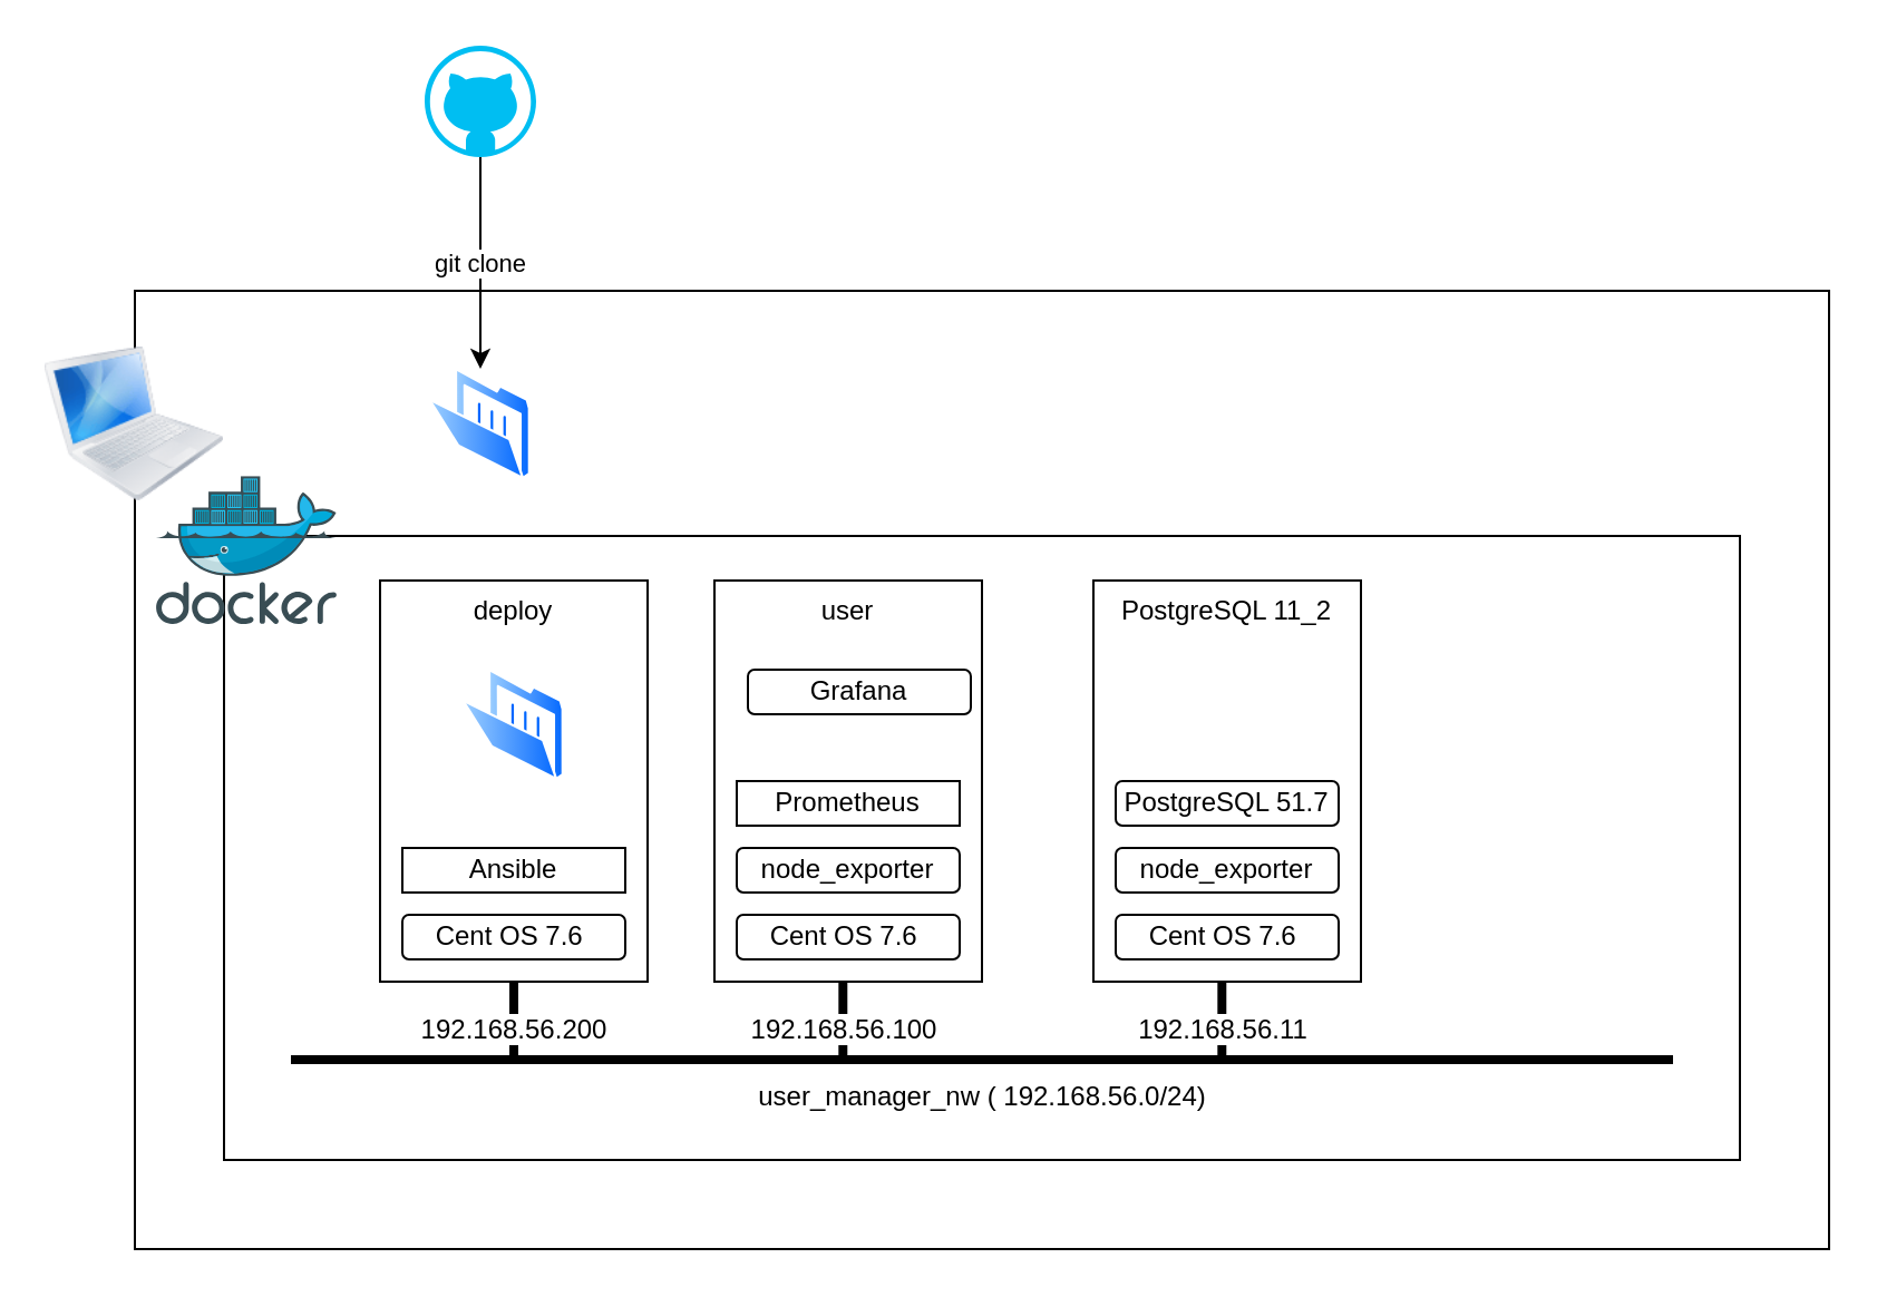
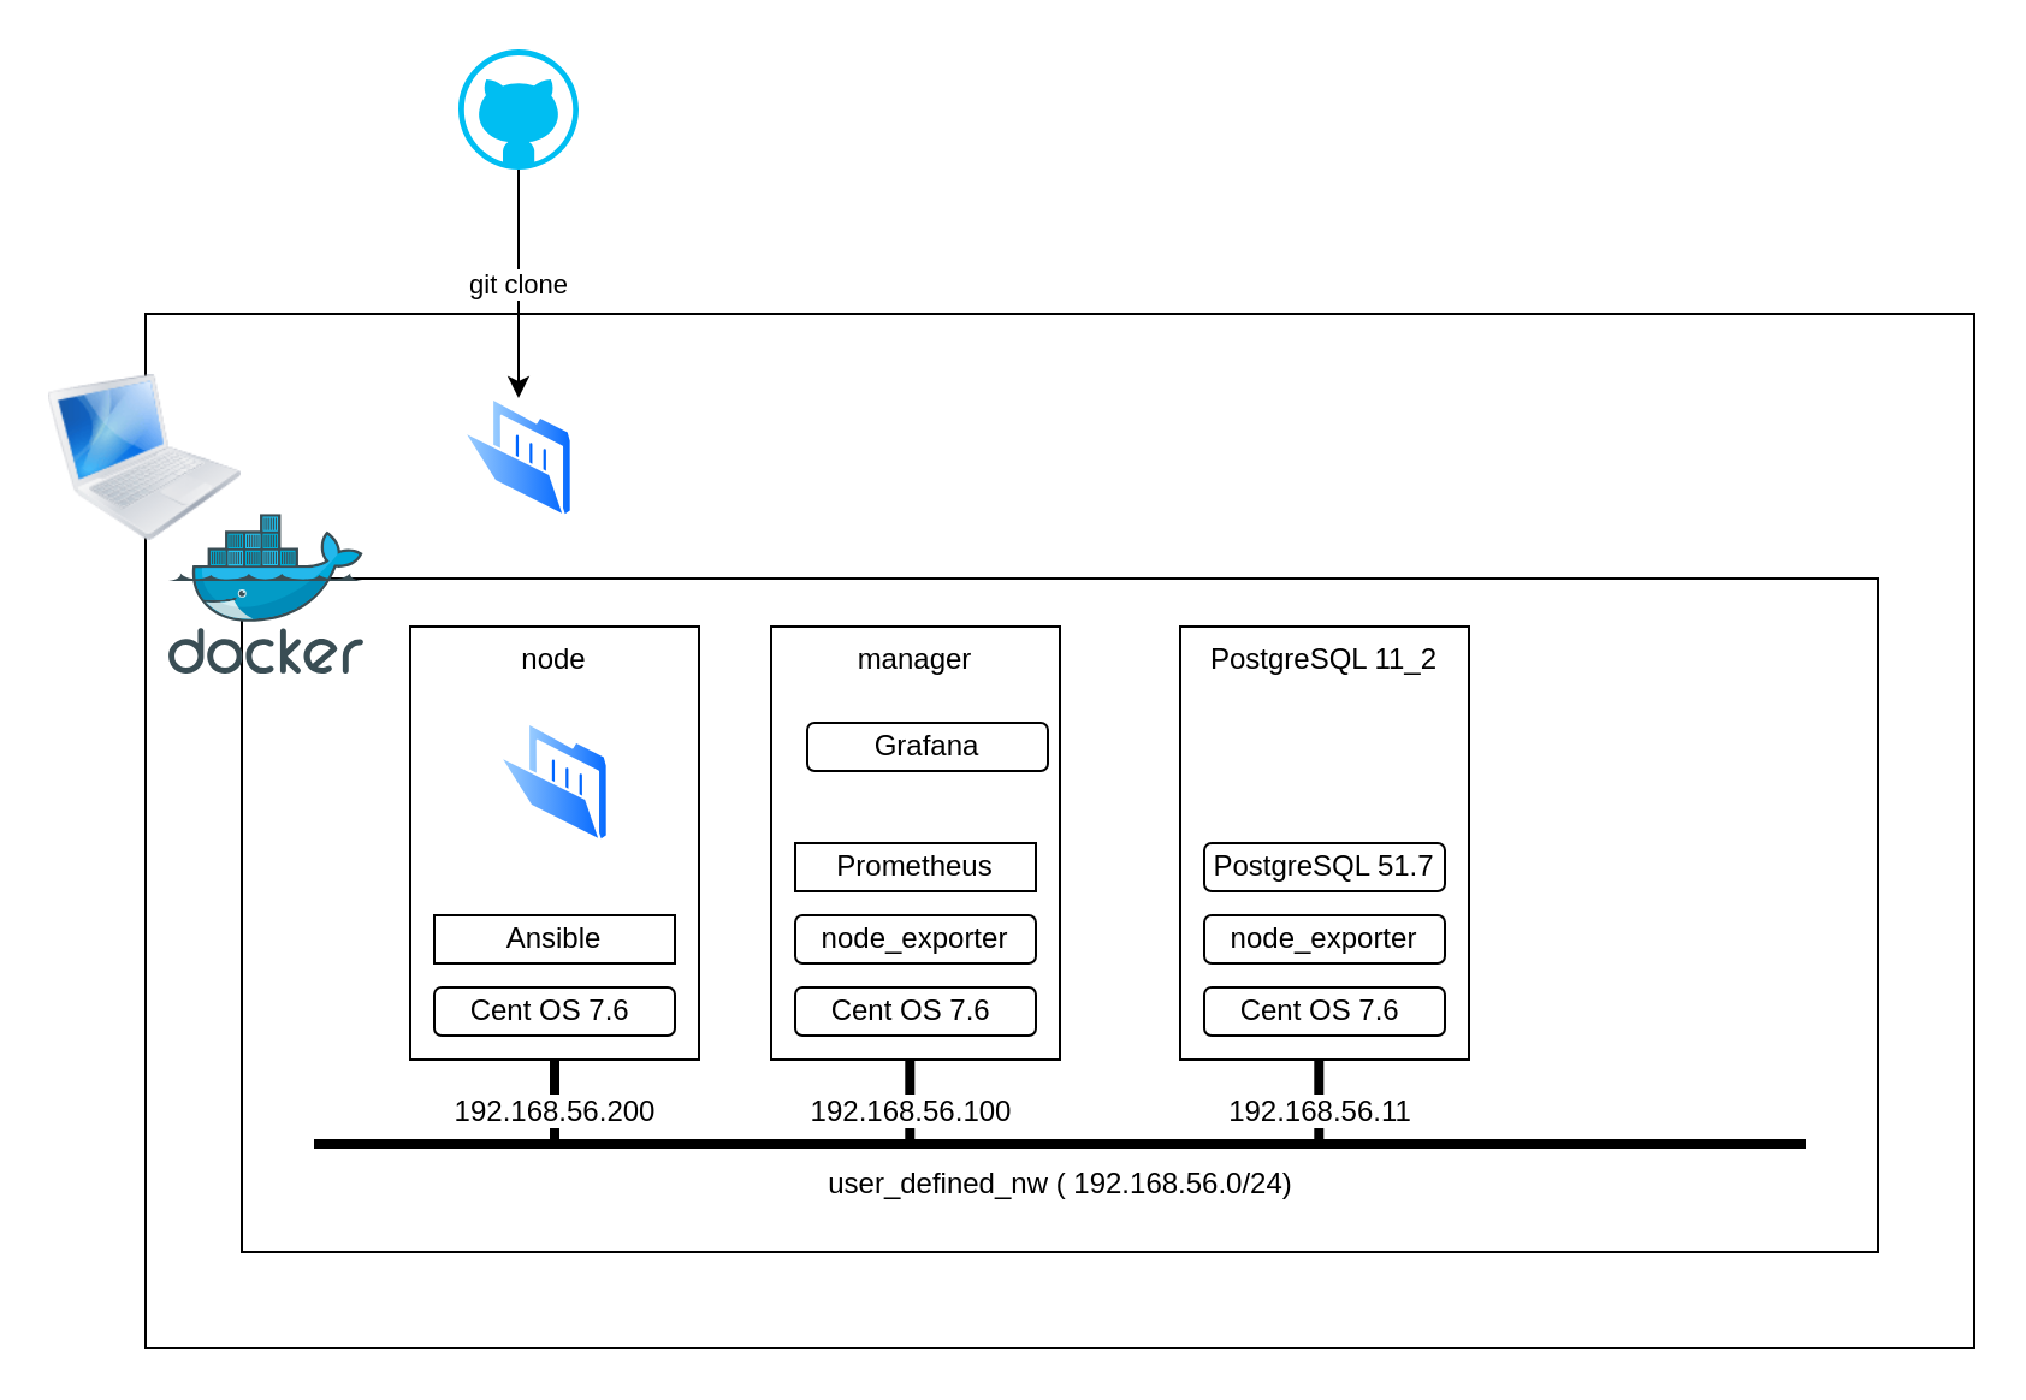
- <mxCell id="10" value="deploy" style="rounded=0;whiteSpace=wrap;html=1;align=center;verticalAlign=top;" vertex="1" parent="1"><mxGeometry x="170" y="260" width="120" height="180" as="geometry" /></mxCell>
+ <mxCell id="10" value="node" style="rounded=0;whiteSpace=wrap;html=1;align=center;verticalAlign=top;" vertex="1" parent="1"><mxGeometry x="170" y="260" width="120" height="180" as="geometry" /></mxCell>
- <mxCell id="15" value="user" style="rounded=0;whiteSpace=wrap;html=1;align=center;verticalAlign=top;" vertex="1" parent="1"><mxGeometry x="320" y="260" width="120" height="180" as="geometry" /></mxCell>
+ <mxCell id="15" value="manager" style="rounded=0;whiteSpace=wrap;html=1;align=center;verticalAlign=top;" vertex="1" parent="1"><mxGeometry x="320" y="260" width="120" height="180" as="geometry" /></mxCell>
- <mxCell id="9" value="user_manager_nw ( 192.168.56.0/24)" style="line;strokeWidth=4;html=1;perimeter=backbonePerimeter;points=[];outlineConnect=0;" vertex="1" parent="1"><mxGeometry x="130" y="470" width="620" height="10" as="geometry" /></mxCell>
+ <mxCell id="9" value="user_defined_nw ( 192.168.56.0/24)" style="line;strokeWidth=4;html=1;perimeter=backbonePerimeter;points=[];outlineConnect=0;" vertex="1" parent="1"><mxGeometry x="130" y="470" width="620" height="10" as="geometry" /></mxCell>
